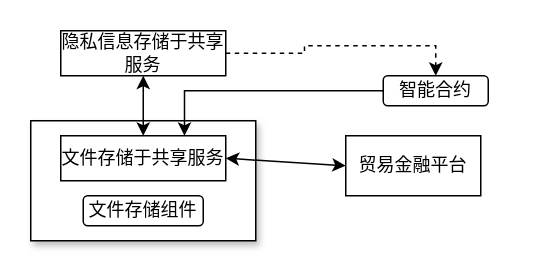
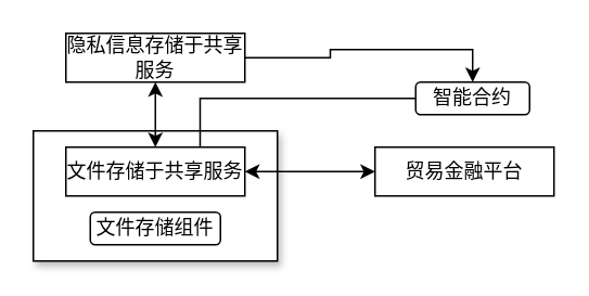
- <mxCell id="5" style="edgeStyle=orthogonalEdgeStyle;rounded=0;orthogonalLoop=1;jettySize=auto;html=1;exitX=1;exitY=0.5;exitDx=0;exitDy=0;entryX=0.5;entryY=0;entryDx=0;entryDy=0;dashed=1;" edge="1" parent="1" source="6" target="10"><mxGeometry relative="1" as="geometry" /></mxCell>
+ <mxCell id="5" style="edgeStyle=orthogonalEdgeStyle;rounded=0;orthogonalLoop=1;jettySize=auto;html=1;exitX=1;exitY=0.5;exitDx=0;exitDy=0;entryX=0.5;entryY=0;entryDx=0;entryDy=0;" edge="1" parent="1" source="6" target="10"><mxGeometry relative="1" as="geometry" /></mxCell>
- <mxCell id="9" style="edgeStyle=orthogonalEdgeStyle;rounded=0;orthogonalLoop=1;jettySize=auto;html=1;exitX=0;exitY=0.5;exitDx=0;exitDy=0;entryX=0.75;entryY=0;entryDx=0;entryDy=0;" edge="1" parent="1" source="10" target="3"><mxGeometry relative="1" as="geometry"><Array as="points"><mxPoint x="250" y="60" /><mxPoint x="123" y="60" /></Array></mxGeometry></mxCell>
+ <mxCell id="9" style="edgeStyle=orthogonalEdgeStyle;rounded=0;orthogonalLoop=1;jettySize=auto;html=1;exitX=0;exitY=0.5;exitDx=0;exitDy=0;entryX=0.75;entryY=0;entryDx=0;entryDy=0;endArrow=none;" edge="1" parent="1" source="10" target="3"><mxGeometry relative="1" as="geometry"><Array as="points"><mxPoint x="250" y="60" /><mxPoint x="123" y="60" /></Array></mxGeometry></mxCell>
- <mxCell id="4" value="贸易金融平台" style="rounded=0;whiteSpace=wrap;html=1;" vertex="1" parent="1"><mxGeometry x="230" y="90" width="90" height="40" as="geometry" /></mxCell>
+ <mxCell id="4" value="贸易金融平台" style="rounded=0;whiteSpace=wrap;html=1;" vertex="1" parent="1"><mxGeometry x="230" y="90" width="110" height="30" as="geometry" /></mxCell>
